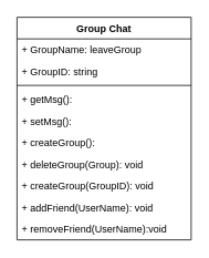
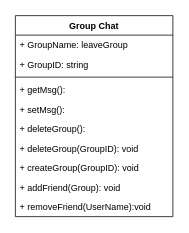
- <mxCell id="8" value="+ createGroup():" style="text;strokeColor=none;fillColor=none;align=left;verticalAlign=top;spacingLeft=4;spacingRight=4;overflow=hidden;rotatable=0;points=[[0,0.5],[1,0.5]];portConstraint=eastwest;" parent="2" vertex="1"><mxGeometry y="138" width="210" height="26" as="geometry" /></mxCell>
+ <mxCell id="8" value="+ deleteGroup():" style="text;strokeColor=none;fillColor=none;align=left;verticalAlign=top;spacingLeft=4;spacingRight=4;overflow=hidden;rotatable=0;points=[[0,0.5],[1,0.5]];portConstraint=eastwest;" parent="2" vertex="1"><mxGeometry y="138" width="210" height="26" as="geometry" /></mxCell>
- <mxCell id="9" value="+ deleteGroup(Group): void" style="text;strokeColor=none;fillColor=none;align=left;verticalAlign=top;spacingLeft=4;spacingRight=4;overflow=hidden;rotatable=0;points=[[0,0.5],[1,0.5]];portConstraint=eastwest;" parent="2" vertex="1"><mxGeometry y="164" width="210" height="26" as="geometry" /></mxCell>
+ <mxCell id="9" value="+ deleteGroup(GroupID): void" style="text;strokeColor=none;fillColor=none;align=left;verticalAlign=top;spacingLeft=4;spacingRight=4;overflow=hidden;rotatable=0;points=[[0,0.5],[1,0.5]];portConstraint=eastwest;" parent="2" vertex="1"><mxGeometry y="164" width="210" height="26" as="geometry" /></mxCell>
- <mxCell id="11" value="+ addFriend(UserName): void" style="text;strokeColor=none;fillColor=none;align=left;verticalAlign=top;spacingLeft=4;spacingRight=4;overflow=hidden;rotatable=0;points=[[0,0.5],[1,0.5]];portConstraint=eastwest;" parent="2" vertex="1"><mxGeometry y="216" width="210" height="26" as="geometry" /></mxCell>
+ <mxCell id="11" value="+ addFriend(Group): void" style="text;strokeColor=none;fillColor=none;align=left;verticalAlign=top;spacingLeft=4;spacingRight=4;overflow=hidden;rotatable=0;points=[[0,0.5],[1,0.5]];portConstraint=eastwest;" parent="2" vertex="1"><mxGeometry y="216" width="210" height="26" as="geometry" /></mxCell>
